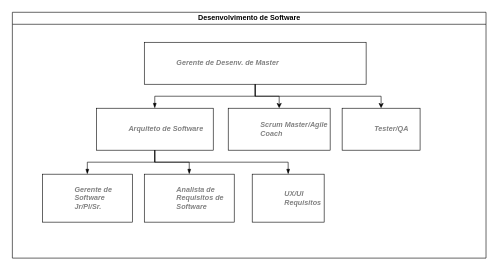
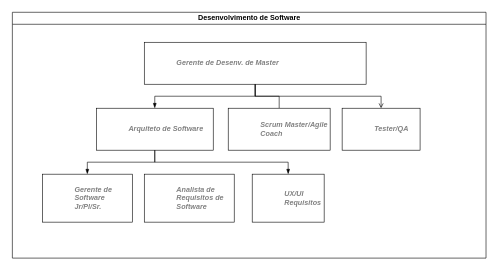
- <mxCell id="12" value="" style="edgeStyle=orthogonalEdgeStyle;rounded=0;orthogonalLoop=1;jettySize=auto;html=1;" edge="1" source="3" target="13" parent="2"><mxGeometry relative="1" as="geometry" /></mxCell>
+ <mxCell id="12" value="" style="edgeStyle=orthogonalEdgeStyle;rounded=0;orthogonalLoop=1;jettySize=auto;html=1;endArrow=none;" edge="1" source="3" target="13" parent="2"><mxGeometry relative="1" as="geometry" /></mxCell>
- <mxCell id="14" value="" style="edgeStyle=orthogonalEdgeStyle;rounded=0;orthogonalLoop=1;jettySize=auto;html=1;exitX=0.5;exitY=1;exitDx=0;exitDy=0;" edge="1" source="3" target="15" parent="2"><mxGeometry relative="1" as="geometry" /></mxCell>
+ <mxCell id="14" value="" style="edgeStyle=orthogonalEdgeStyle;rounded=0;orthogonalLoop=1;jettySize=auto;html=1;exitX=0.5;exitY=1;exitDx=0;exitDy=0;endArrow=open;" edge="1" source="3" target="15" parent="2"><mxGeometry relative="1" as="geometry" /></mxCell>
- <mxCell id="8" value="" style="endArrow=blockThin;endFill=1;fontSize=11;edgeStyle=elbowEdgeStyle;elbow=vertical;rounded=0;" edge="1" target="9" source="5" parent="2"><mxGeometry relative="1" as="geometry"><mxPoint x="375" y="200" as="sourcePoint" /></mxGeometry></mxCell>
